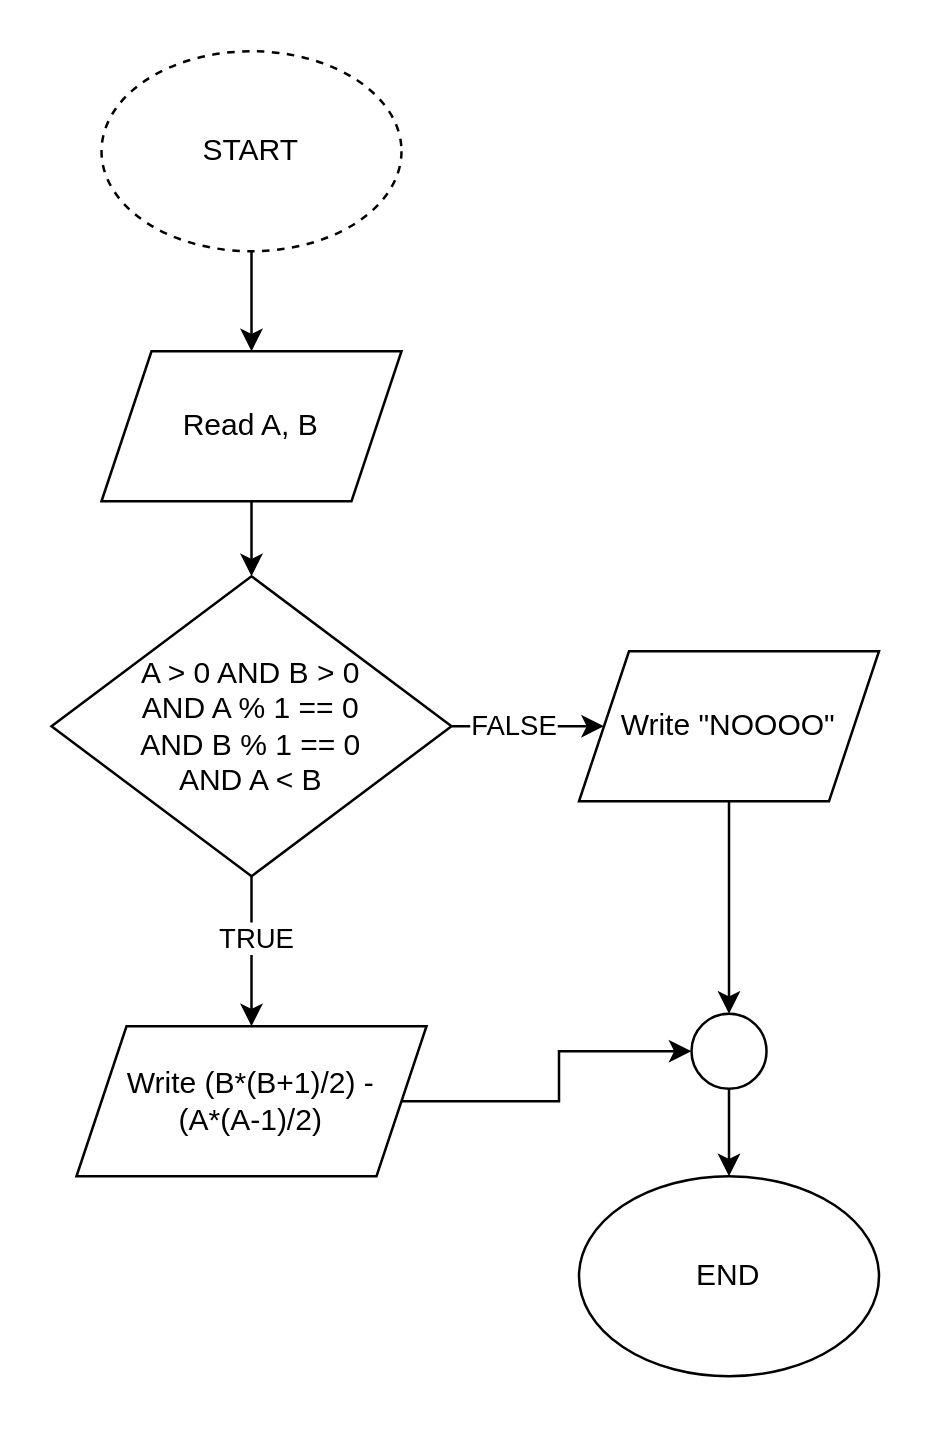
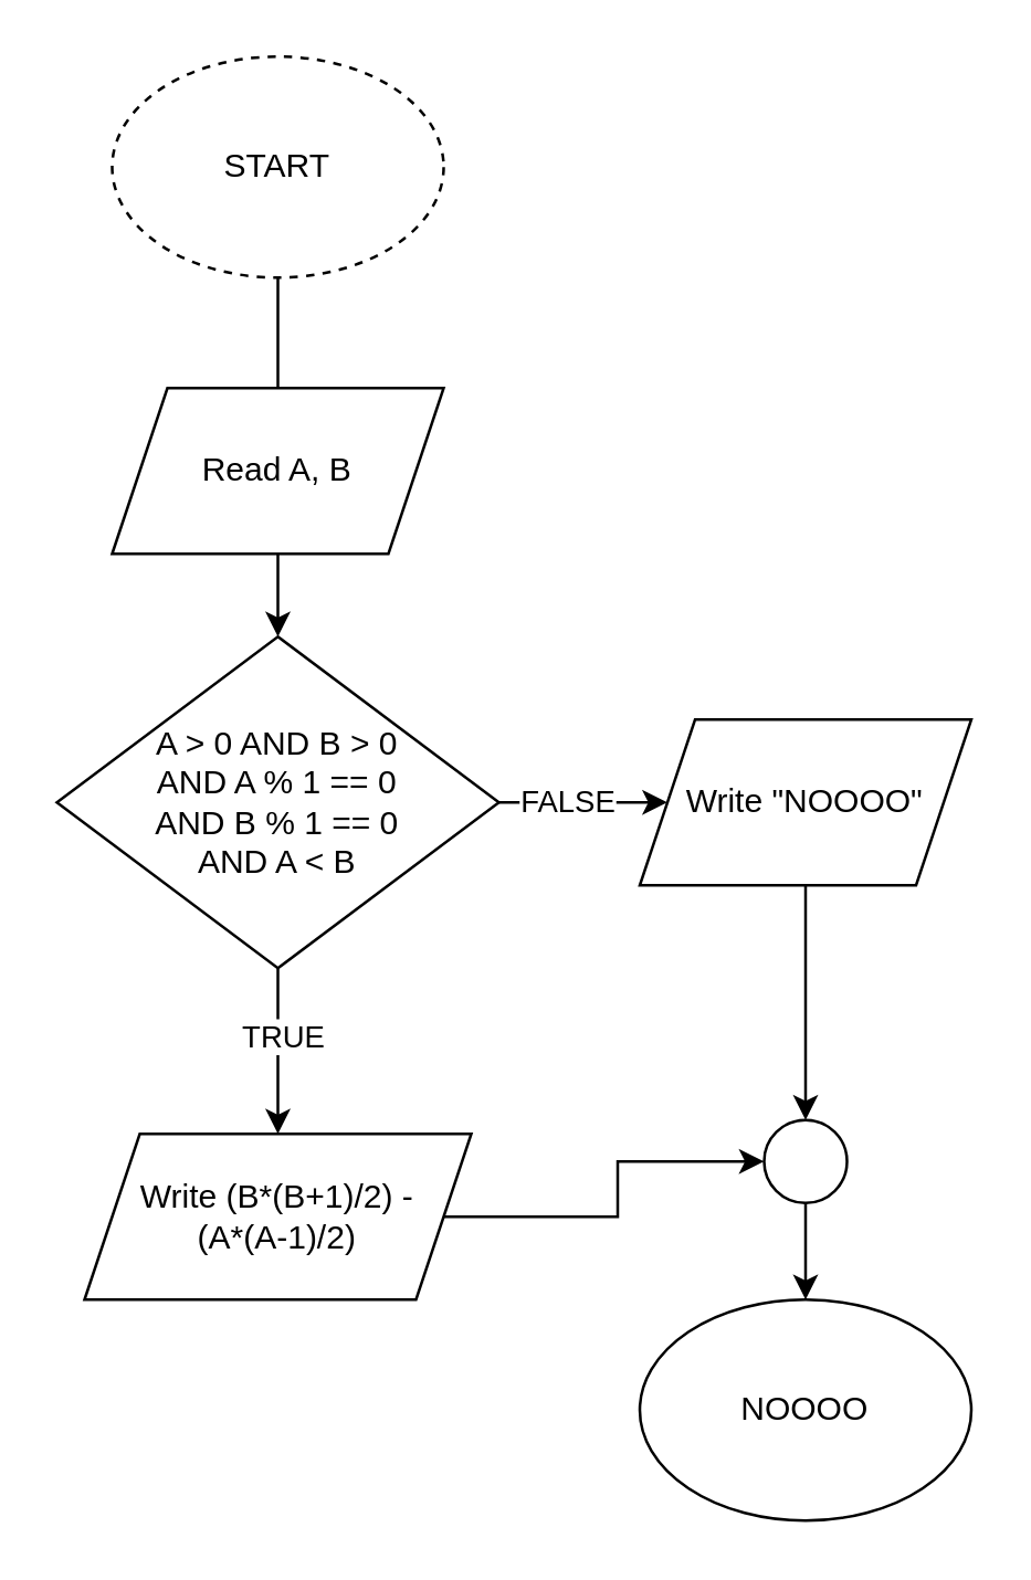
- <mxCell id="2" style="edgeStyle=orthogonalEdgeStyle;rounded=0;orthogonalLoop=1;jettySize=auto;html=1;entryX=0.5;entryY=0;entryDx=0;entryDy=0;" parent="1" source="3" target="5" edge="1"><mxGeometry relative="1" as="geometry" /></mxCell>
+ <mxCell id="2" style="edgeStyle=orthogonalEdgeStyle;rounded=0;orthogonalLoop=1;jettySize=auto;html=1;entryX=0.5;entryY=0;entryDx=0;entryDy=0;endArrow=none;" parent="1" source="3" target="5" edge="1"><mxGeometry relative="1" as="geometry" /></mxCell>
- <mxCell id="17" value="END" style="ellipse;whiteSpace=wrap;html=1;" vertex="1" parent="1"><mxGeometry x="231" y="470" width="120" height="80" as="geometry" /></mxCell>
+ <mxCell id="17" value="NOOOO" style="ellipse;whiteSpace=wrap;html=1;" vertex="1" parent="1"><mxGeometry x="231" y="470" width="120" height="80" as="geometry" /></mxCell>
